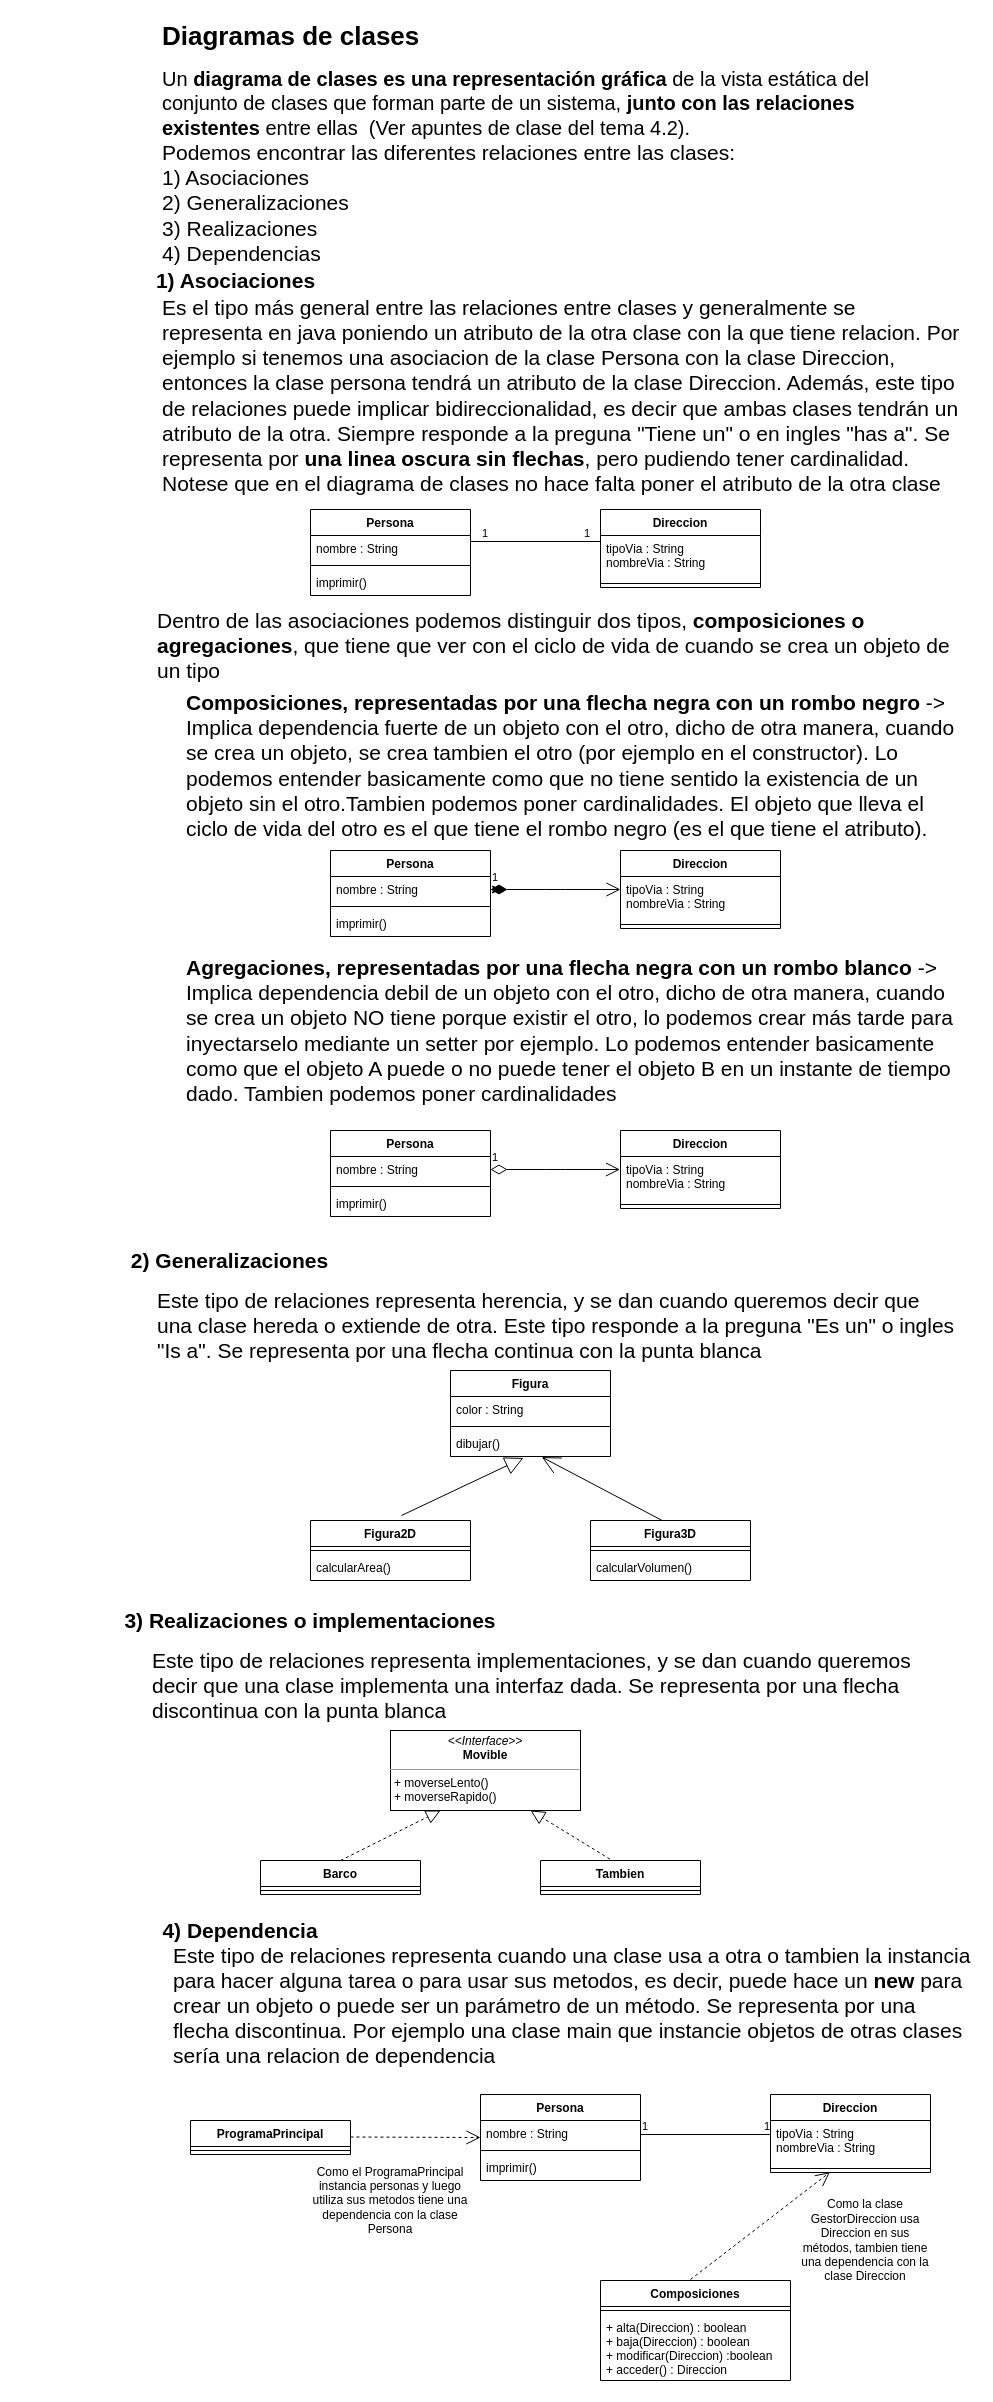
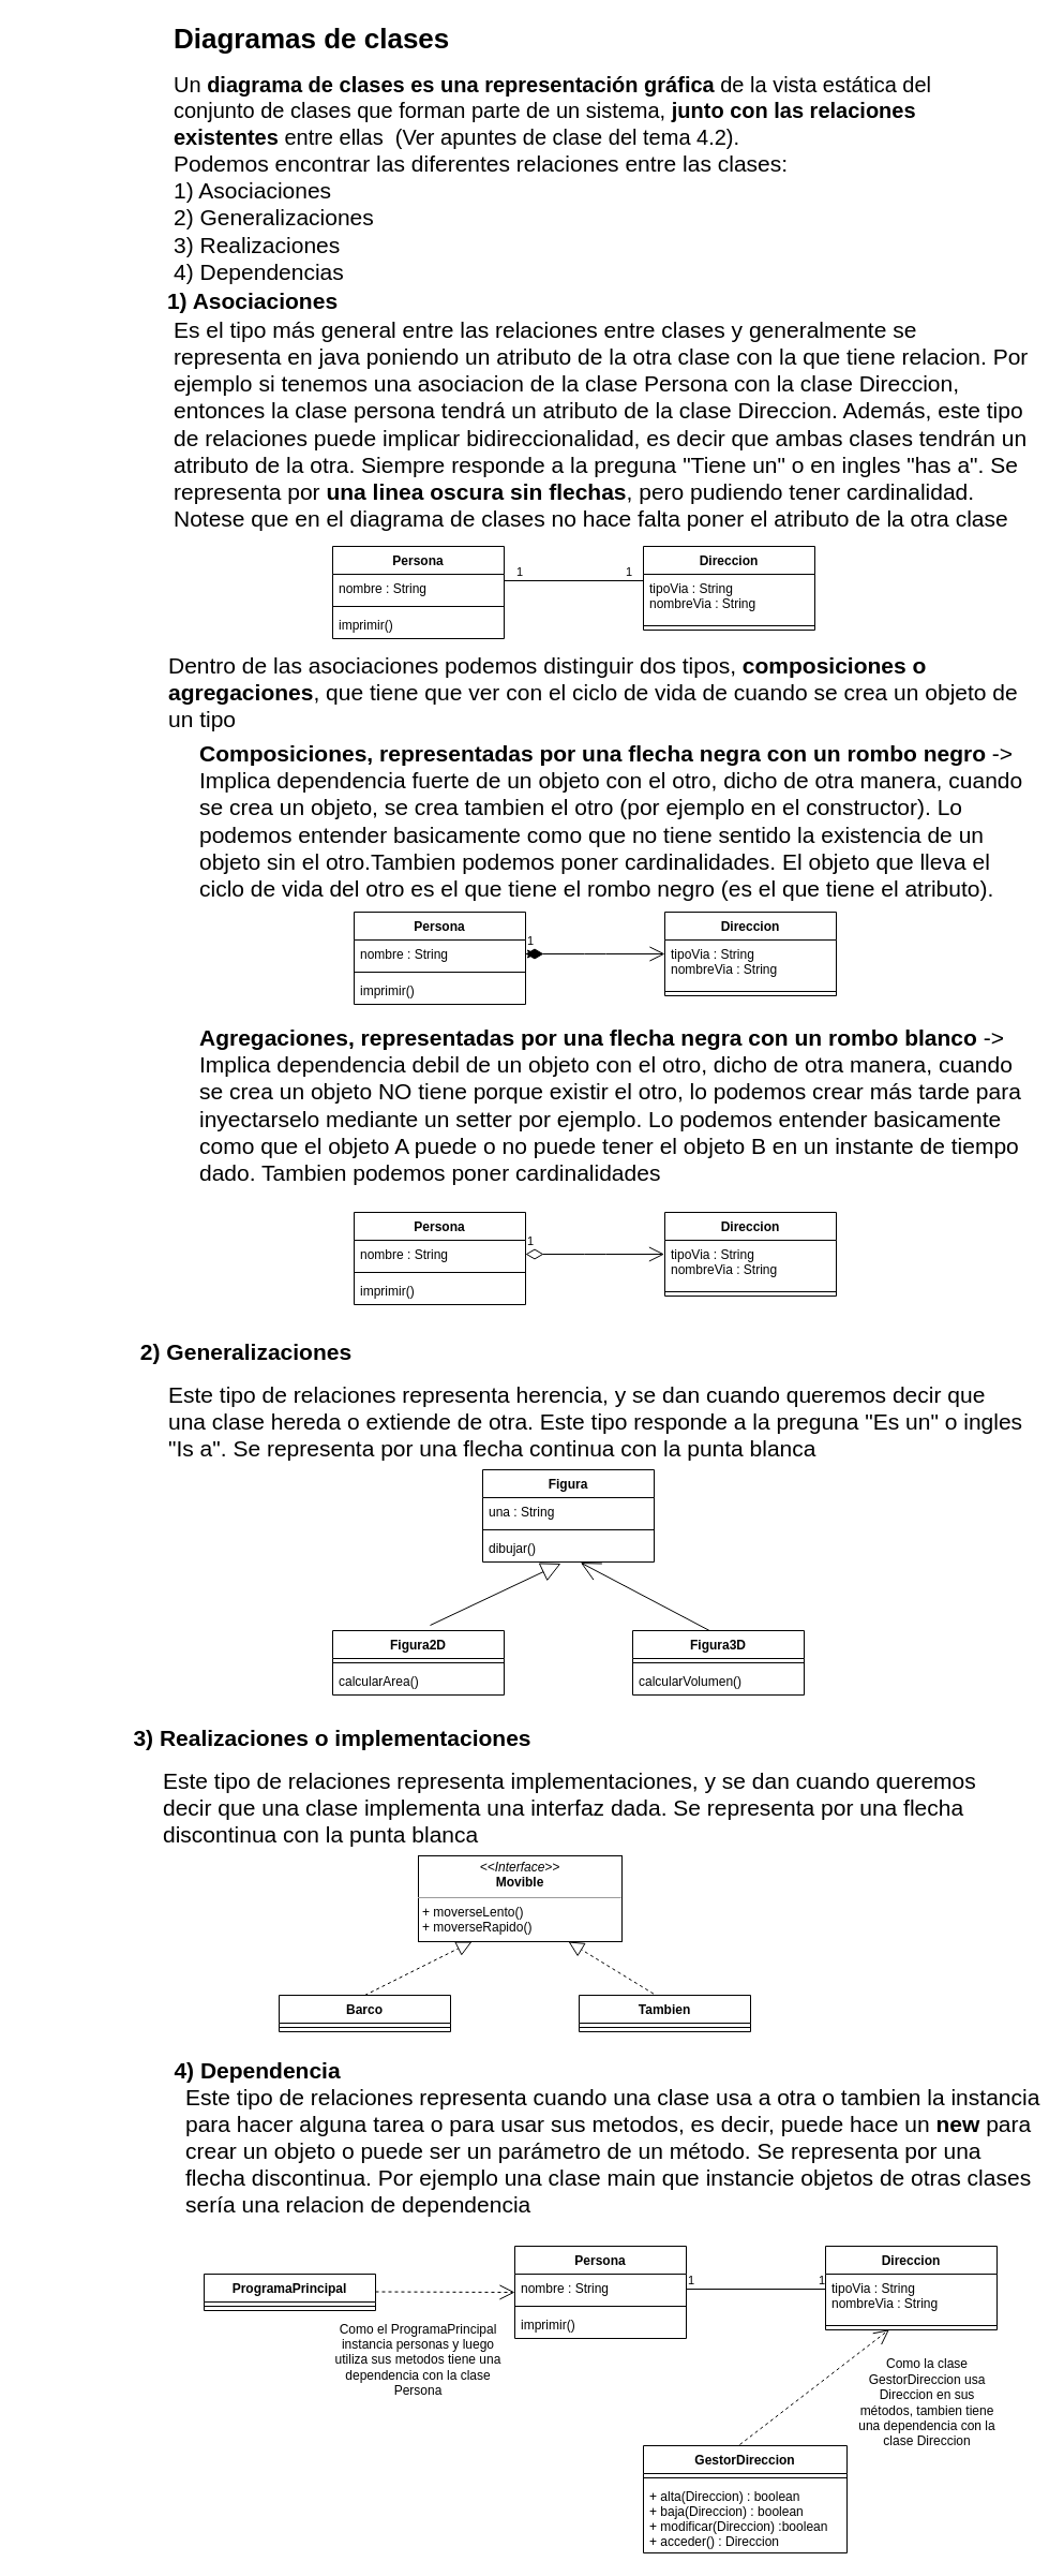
- <mxCell id="38" value="color : String" style="text;strokeColor=none;fillColor=none;align=left;verticalAlign=top;spacingLeft=4;spacingRight=4;overflow=hidden;rotatable=0;points=[[0,0.5],[1,0.5]];portConstraint=eastwest;" parent="37" vertex="1"><mxGeometry y="26" width="160" height="26" as="geometry" /></mxCell>
+ <mxCell id="38" value="una : String" style="text;strokeColor=none;fillColor=none;align=left;verticalAlign=top;spacingLeft=4;spacingRight=4;overflow=hidden;rotatable=0;points=[[0,0.5],[1,0.5]];portConstraint=eastwest;" parent="37" vertex="1"><mxGeometry y="26" width="160" height="26" as="geometry" /></mxCell>
- <mxCell id="75" value="Composiciones" style="swimlane;fontStyle=1;align=center;verticalAlign=top;childLayout=stackLayout;horizontal=1;startSize=26;horizontalStack=0;resizeParent=1;resizeParentMax=0;resizeLast=0;collapsible=1;marginBottom=0;" parent="1" vertex="1"><mxGeometry x="600" y="2280" width="190" height="100" as="geometry" /></mxCell>
+ <mxCell id="75" value="GestorDireccion" style="swimlane;fontStyle=1;align=center;verticalAlign=top;childLayout=stackLayout;horizontal=1;startSize=26;horizontalStack=0;resizeParent=1;resizeParentMax=0;resizeLast=0;collapsible=1;marginBottom=0;" parent="1" vertex="1"><mxGeometry x="600" y="2280" width="190" height="100" as="geometry" /></mxCell>
